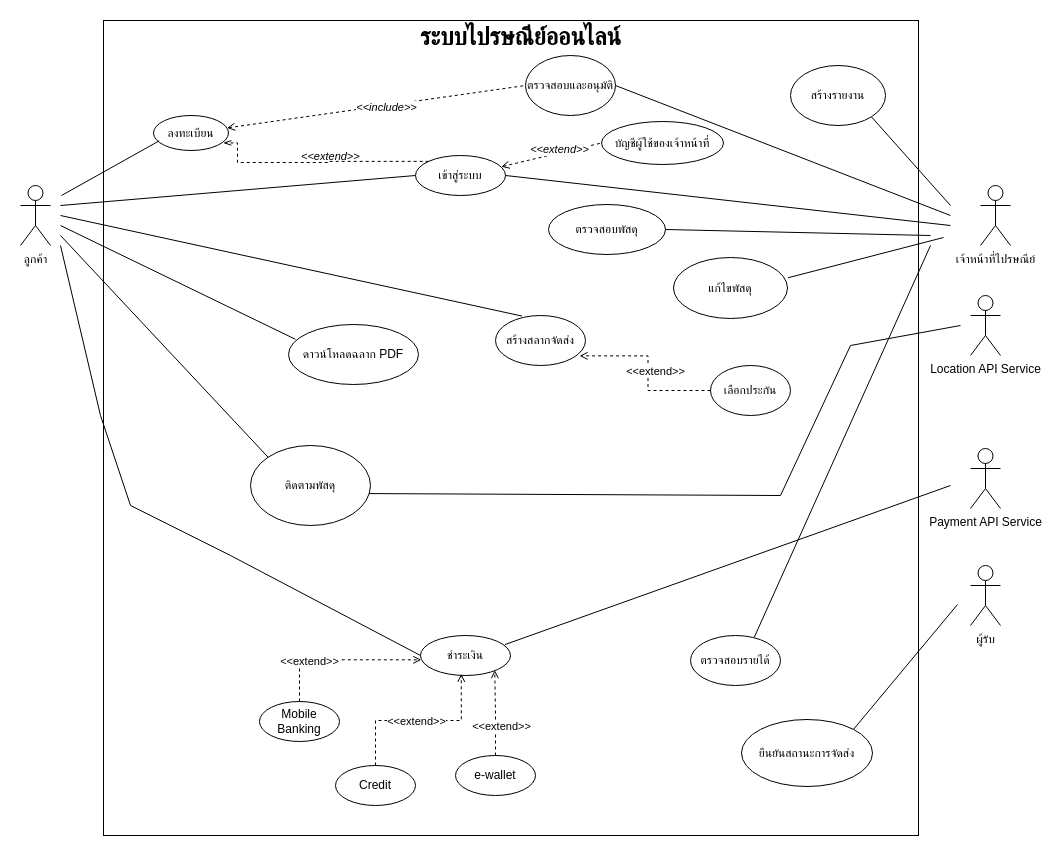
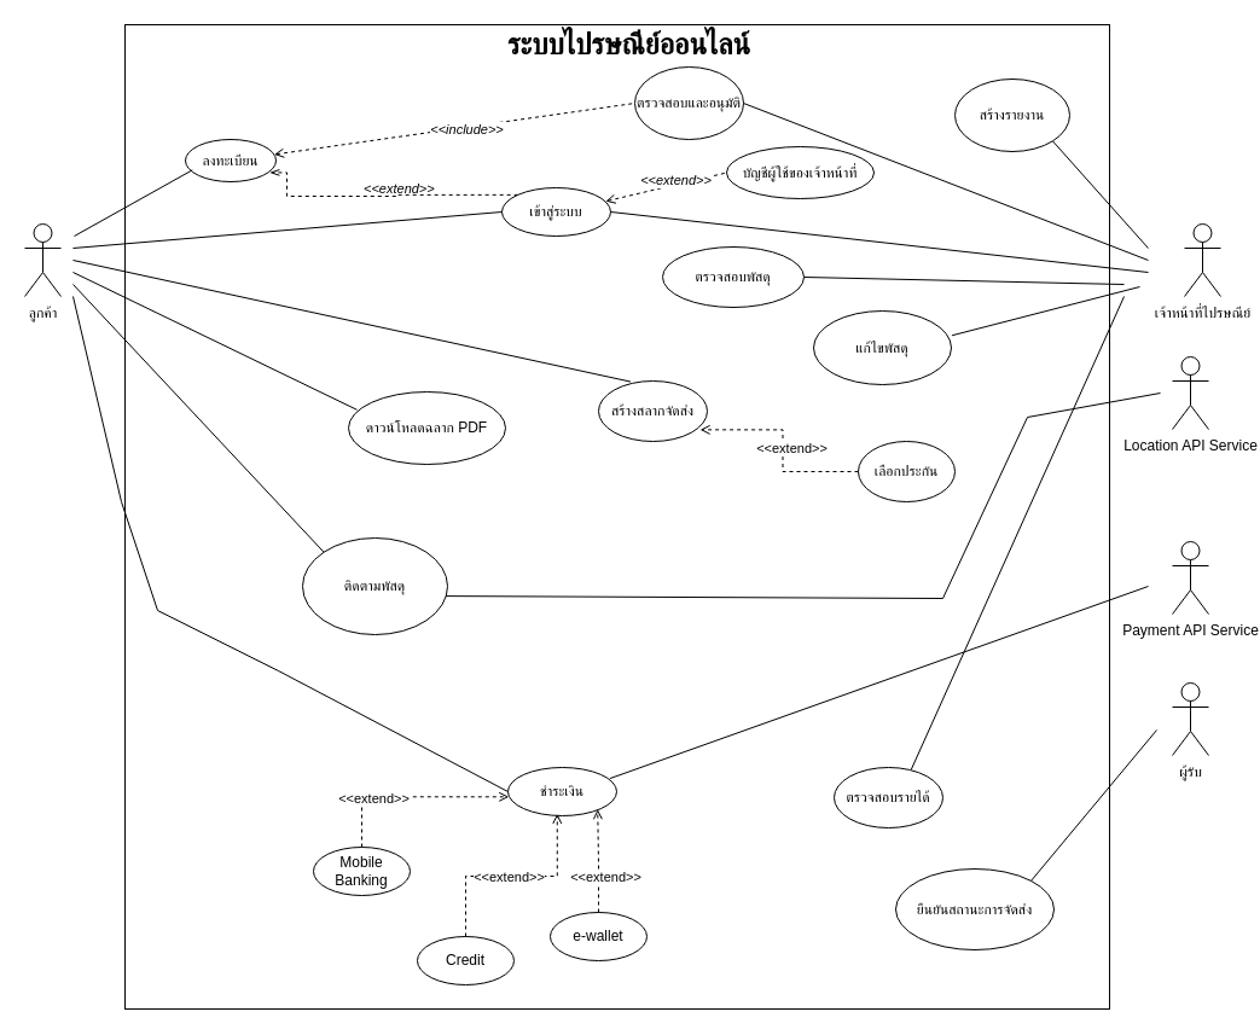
- <mxCell id="20" value="Credit" style="ellipse;whiteSpace=wrap;html=1;" parent="1" vertex="1"><mxGeometry x="335" y="765" width="80" height="40" as="geometry" /></mxCell>
+ <mxCell id="20" value="Credit" style="ellipse;whiteSpace=wrap;html=1;" parent="1" vertex="1"><mxGeometry x="345" y="775" width="80" height="40" as="geometry" /></mxCell>
